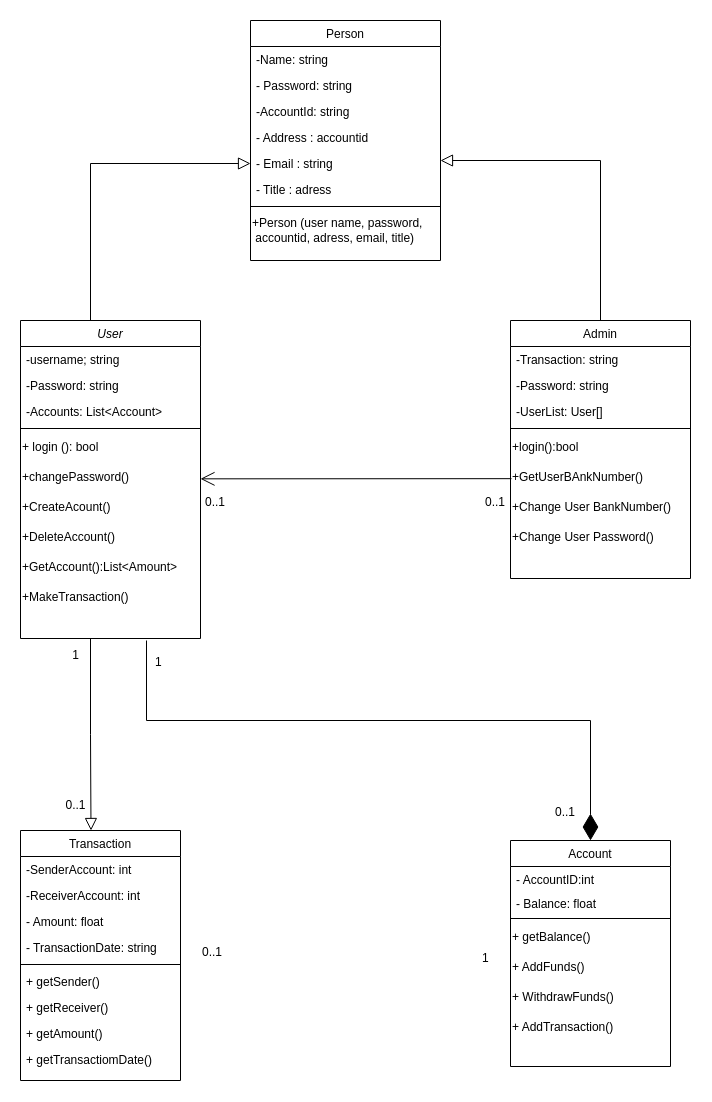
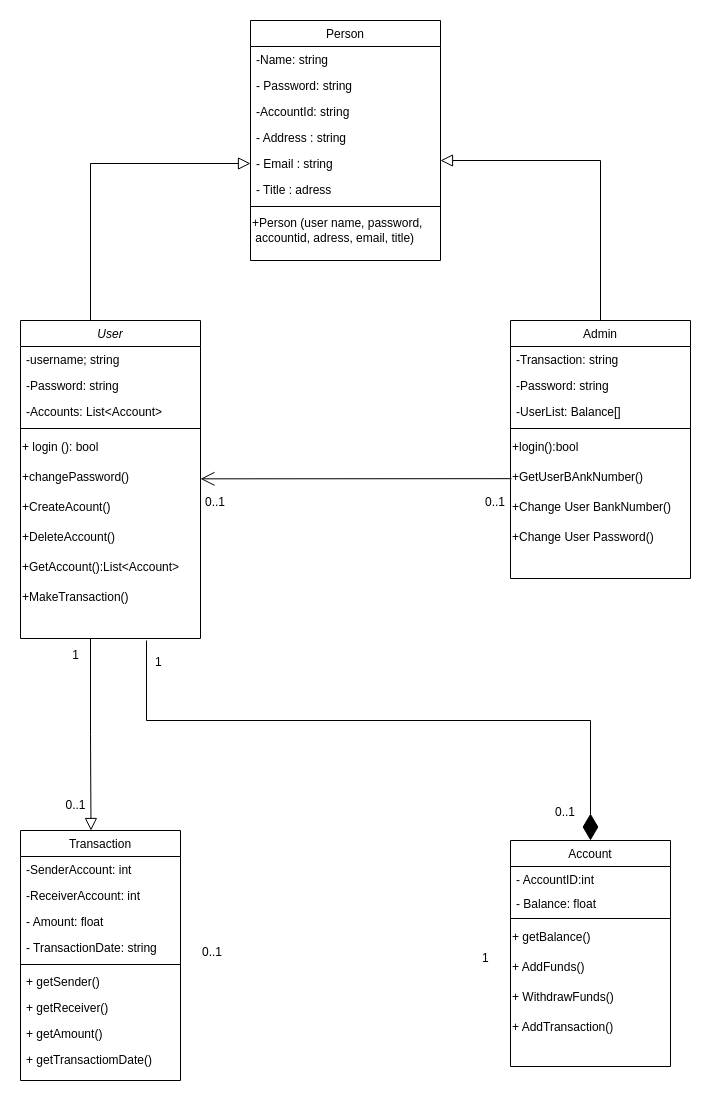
- <mxCell id="55" value="- Address : accountid" style="text;align=left;verticalAlign=top;spacingLeft=4;spacingRight=4;overflow=hidden;rotatable=0;points=[[0,0.5],[1,0.5]];portConstraint=eastwest;rounded=0;shadow=0;html=0;" vertex="1" parent="51"><mxGeometry y="104" width="190" height="26" as="geometry" /></mxCell>
+ <mxCell id="55" value="- Address : string" style="text;align=left;verticalAlign=top;spacingLeft=4;spacingRight=4;overflow=hidden;rotatable=0;points=[[0,0.5],[1,0.5]];portConstraint=eastwest;rounded=0;shadow=0;html=0;" vertex="1" parent="51"><mxGeometry y="104" width="190" height="26" as="geometry" /></mxCell>
- <mxCell id="27" value="-UserList: User[]" style="text;align=left;verticalAlign=top;spacingLeft=4;spacingRight=4;overflow=hidden;rotatable=0;points=[[0,0.5],[1,0.5]];portConstraint=eastwest;rounded=0;shadow=0;html=0;" parent="24" vertex="1"><mxGeometry y="78" width="180" height="26" as="geometry" /></mxCell>
+ <mxCell id="27" value="-UserList: Balance[]" style="text;align=left;verticalAlign=top;spacingLeft=4;spacingRight=4;overflow=hidden;rotatable=0;points=[[0,0.5],[1,0.5]];portConstraint=eastwest;rounded=0;shadow=0;html=0;" parent="24" vertex="1"><mxGeometry y="78" width="180" height="26" as="geometry" /></mxCell>
- <mxCell id="11" value="+GetAccount():List&amp;lt;Amount&amp;gt;" style="text;html=1;align=left;verticalAlign=middle;resizable=0;points=[];autosize=1;strokeColor=none;fillColor=none;" parent="2" vertex="1"><mxGeometry y="232" width="180" height="30" as="geometry" /></mxCell>
+ <mxCell id="11" value="+GetAccount():List&amp;lt;Account&amp;gt;" style="text;html=1;align=left;verticalAlign=middle;resizable=0;points=[];autosize=1;strokeColor=none;fillColor=none;" parent="2" vertex="1"><mxGeometry y="232" width="180" height="30" as="geometry" /></mxCell>
